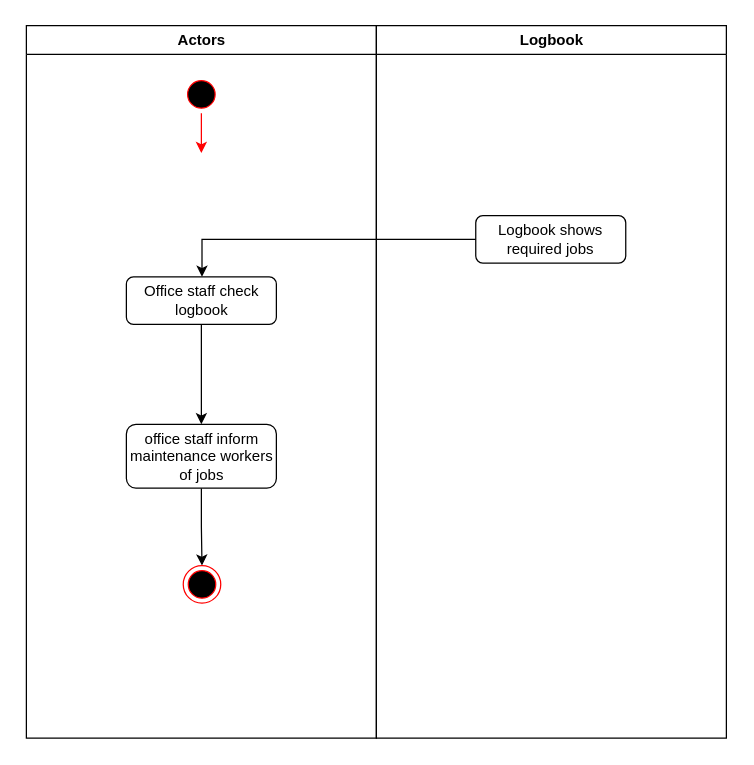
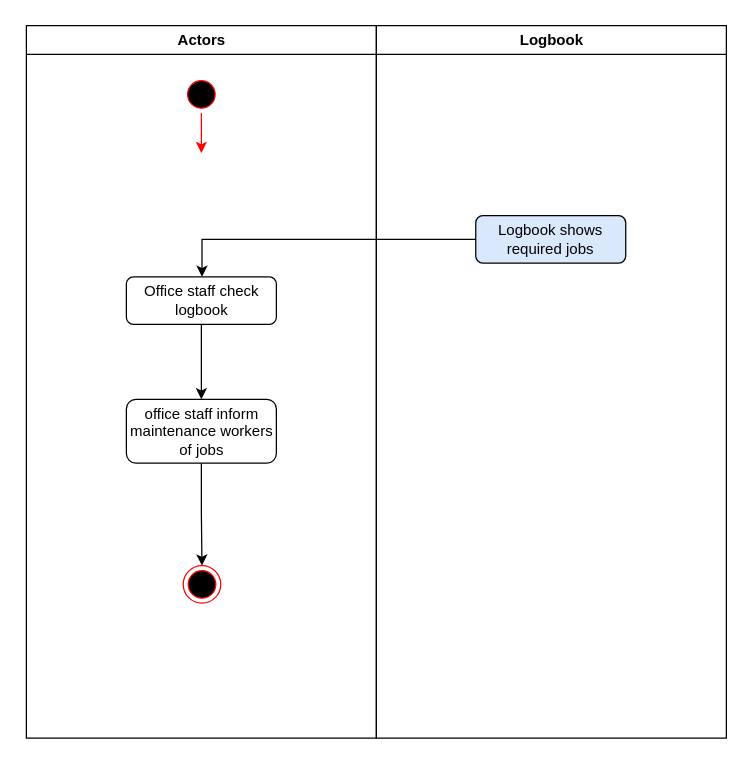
- <mxCell id="11" value="Logbook shows required jobs" style="rounded=1;whiteSpace=wrap;html=1;" vertex="1" parent="10"><mxGeometry x="79.5" y="152" width="120" height="38" as="geometry" /></mxCell>
+ <mxCell id="11" value="Logbook shows required jobs" style="rounded=1;whiteSpace=wrap;html=1;fillColor=#dae8fc;" vertex="1" parent="10"><mxGeometry x="79.5" y="152" width="120" height="38" as="geometry" /></mxCell>
- <mxCell id="8" value="office staff inform maintenance workers of jobs" style="rounded=1;whiteSpace=wrap;html=1;" vertex="1" parent="2"><mxGeometry x="80" y="319" width="120" height="51" as="geometry" /></mxCell>
+ <mxCell id="8" value="office staff inform maintenance workers of jobs" style="rounded=1;whiteSpace=wrap;html=1;" vertex="1" parent="2"><mxGeometry x="80" y="299" width="120" height="51" as="geometry" /></mxCell>
